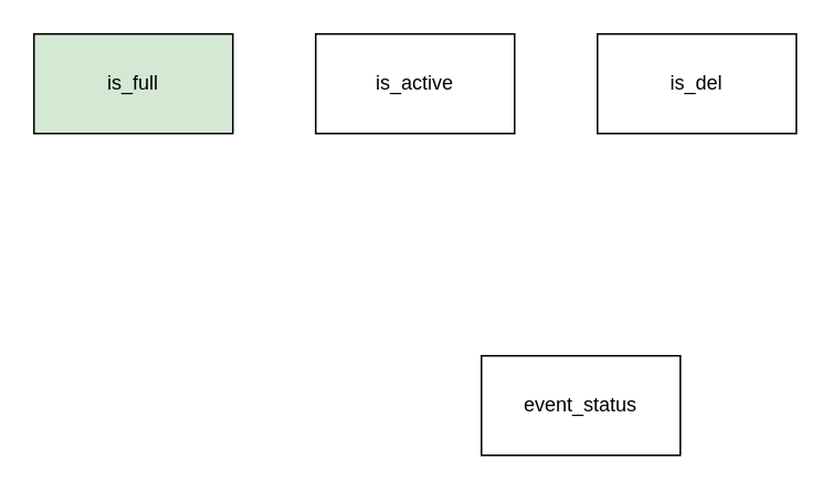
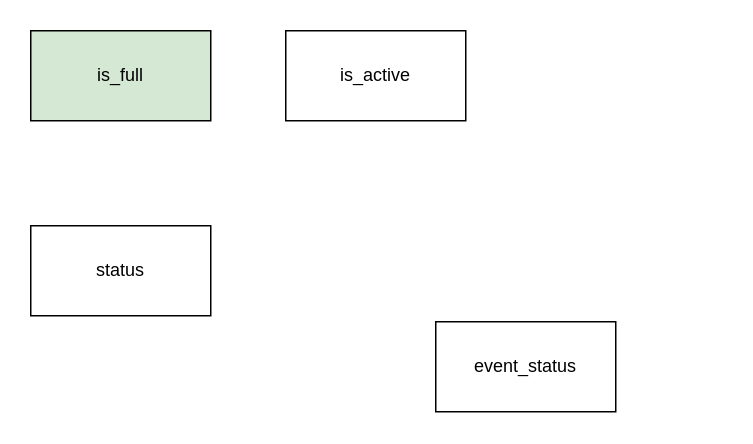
- <mxCell id="3" value="is_del" style="rounded=0;whiteSpace=wrap;html=1;" vertex="1" parent="1"><mxGeometry x="360" y="20" width="120" height="60" as="geometry" /></mxCell>
+ <mxCell id="5" value="status" style="rounded=0;whiteSpace=wrap;html=1;" vertex="1" parent="1"><mxGeometry x="20" y="150" width="120" height="60" as="geometry" /></mxCell>
